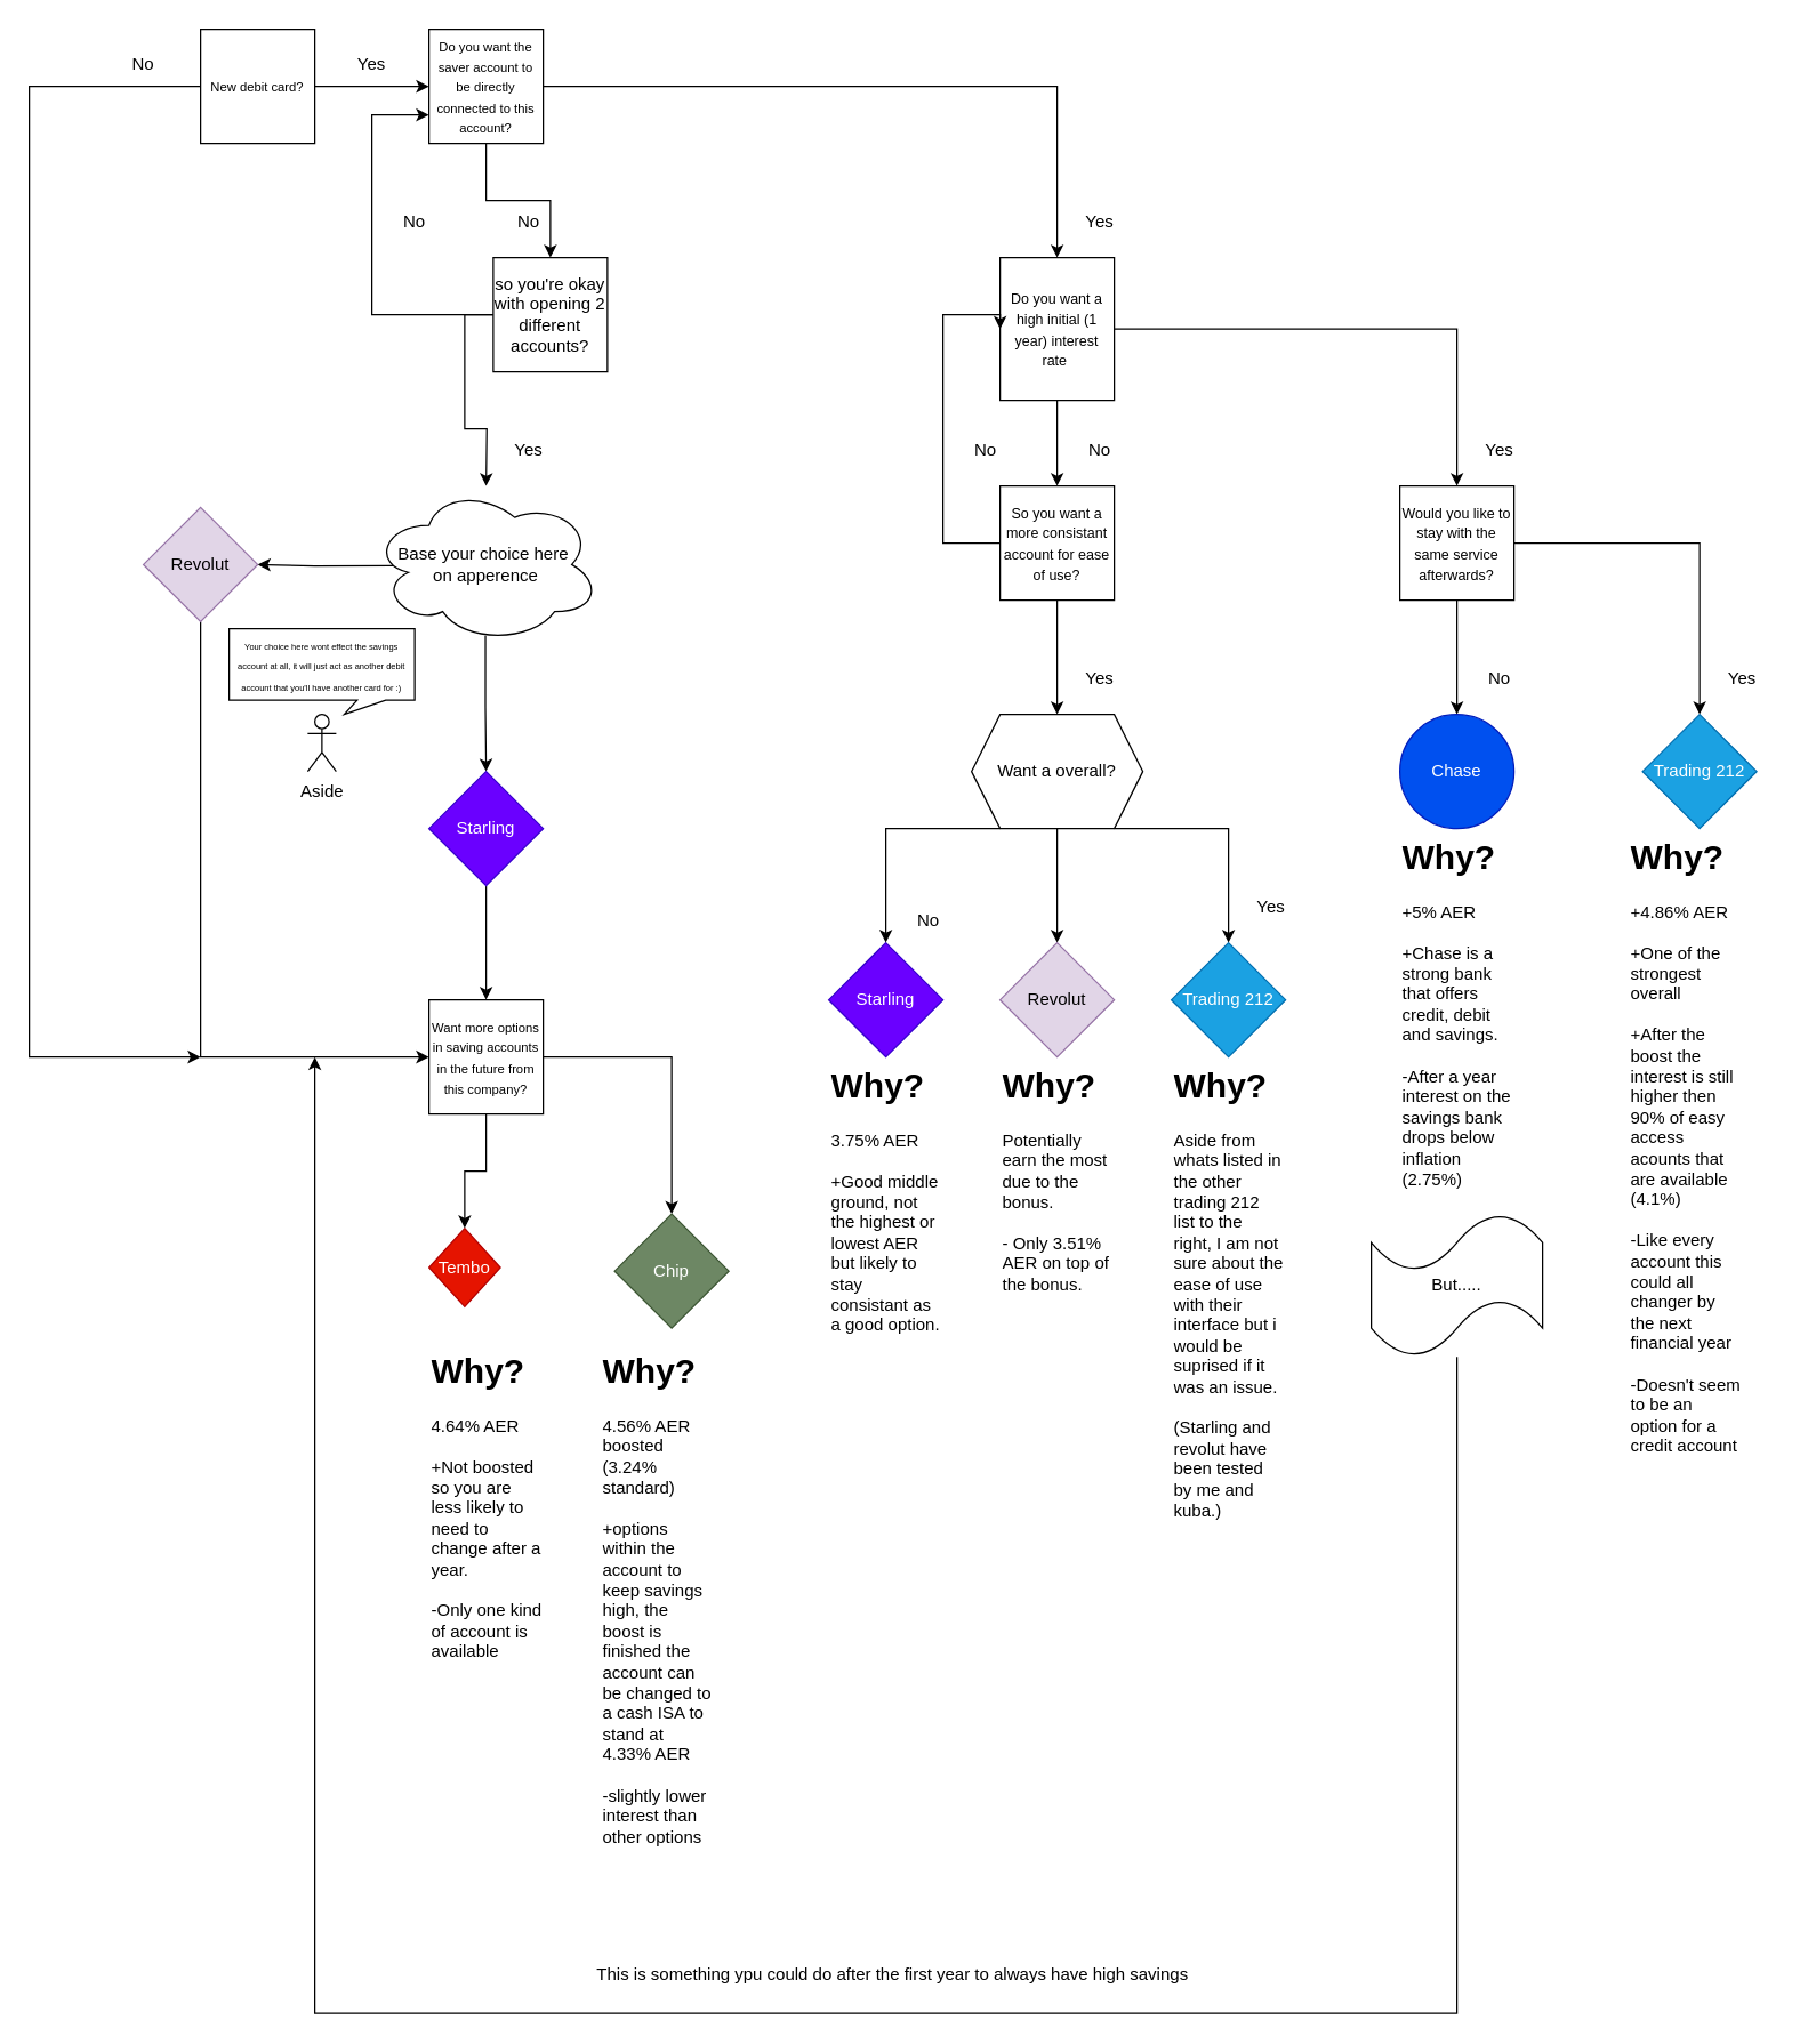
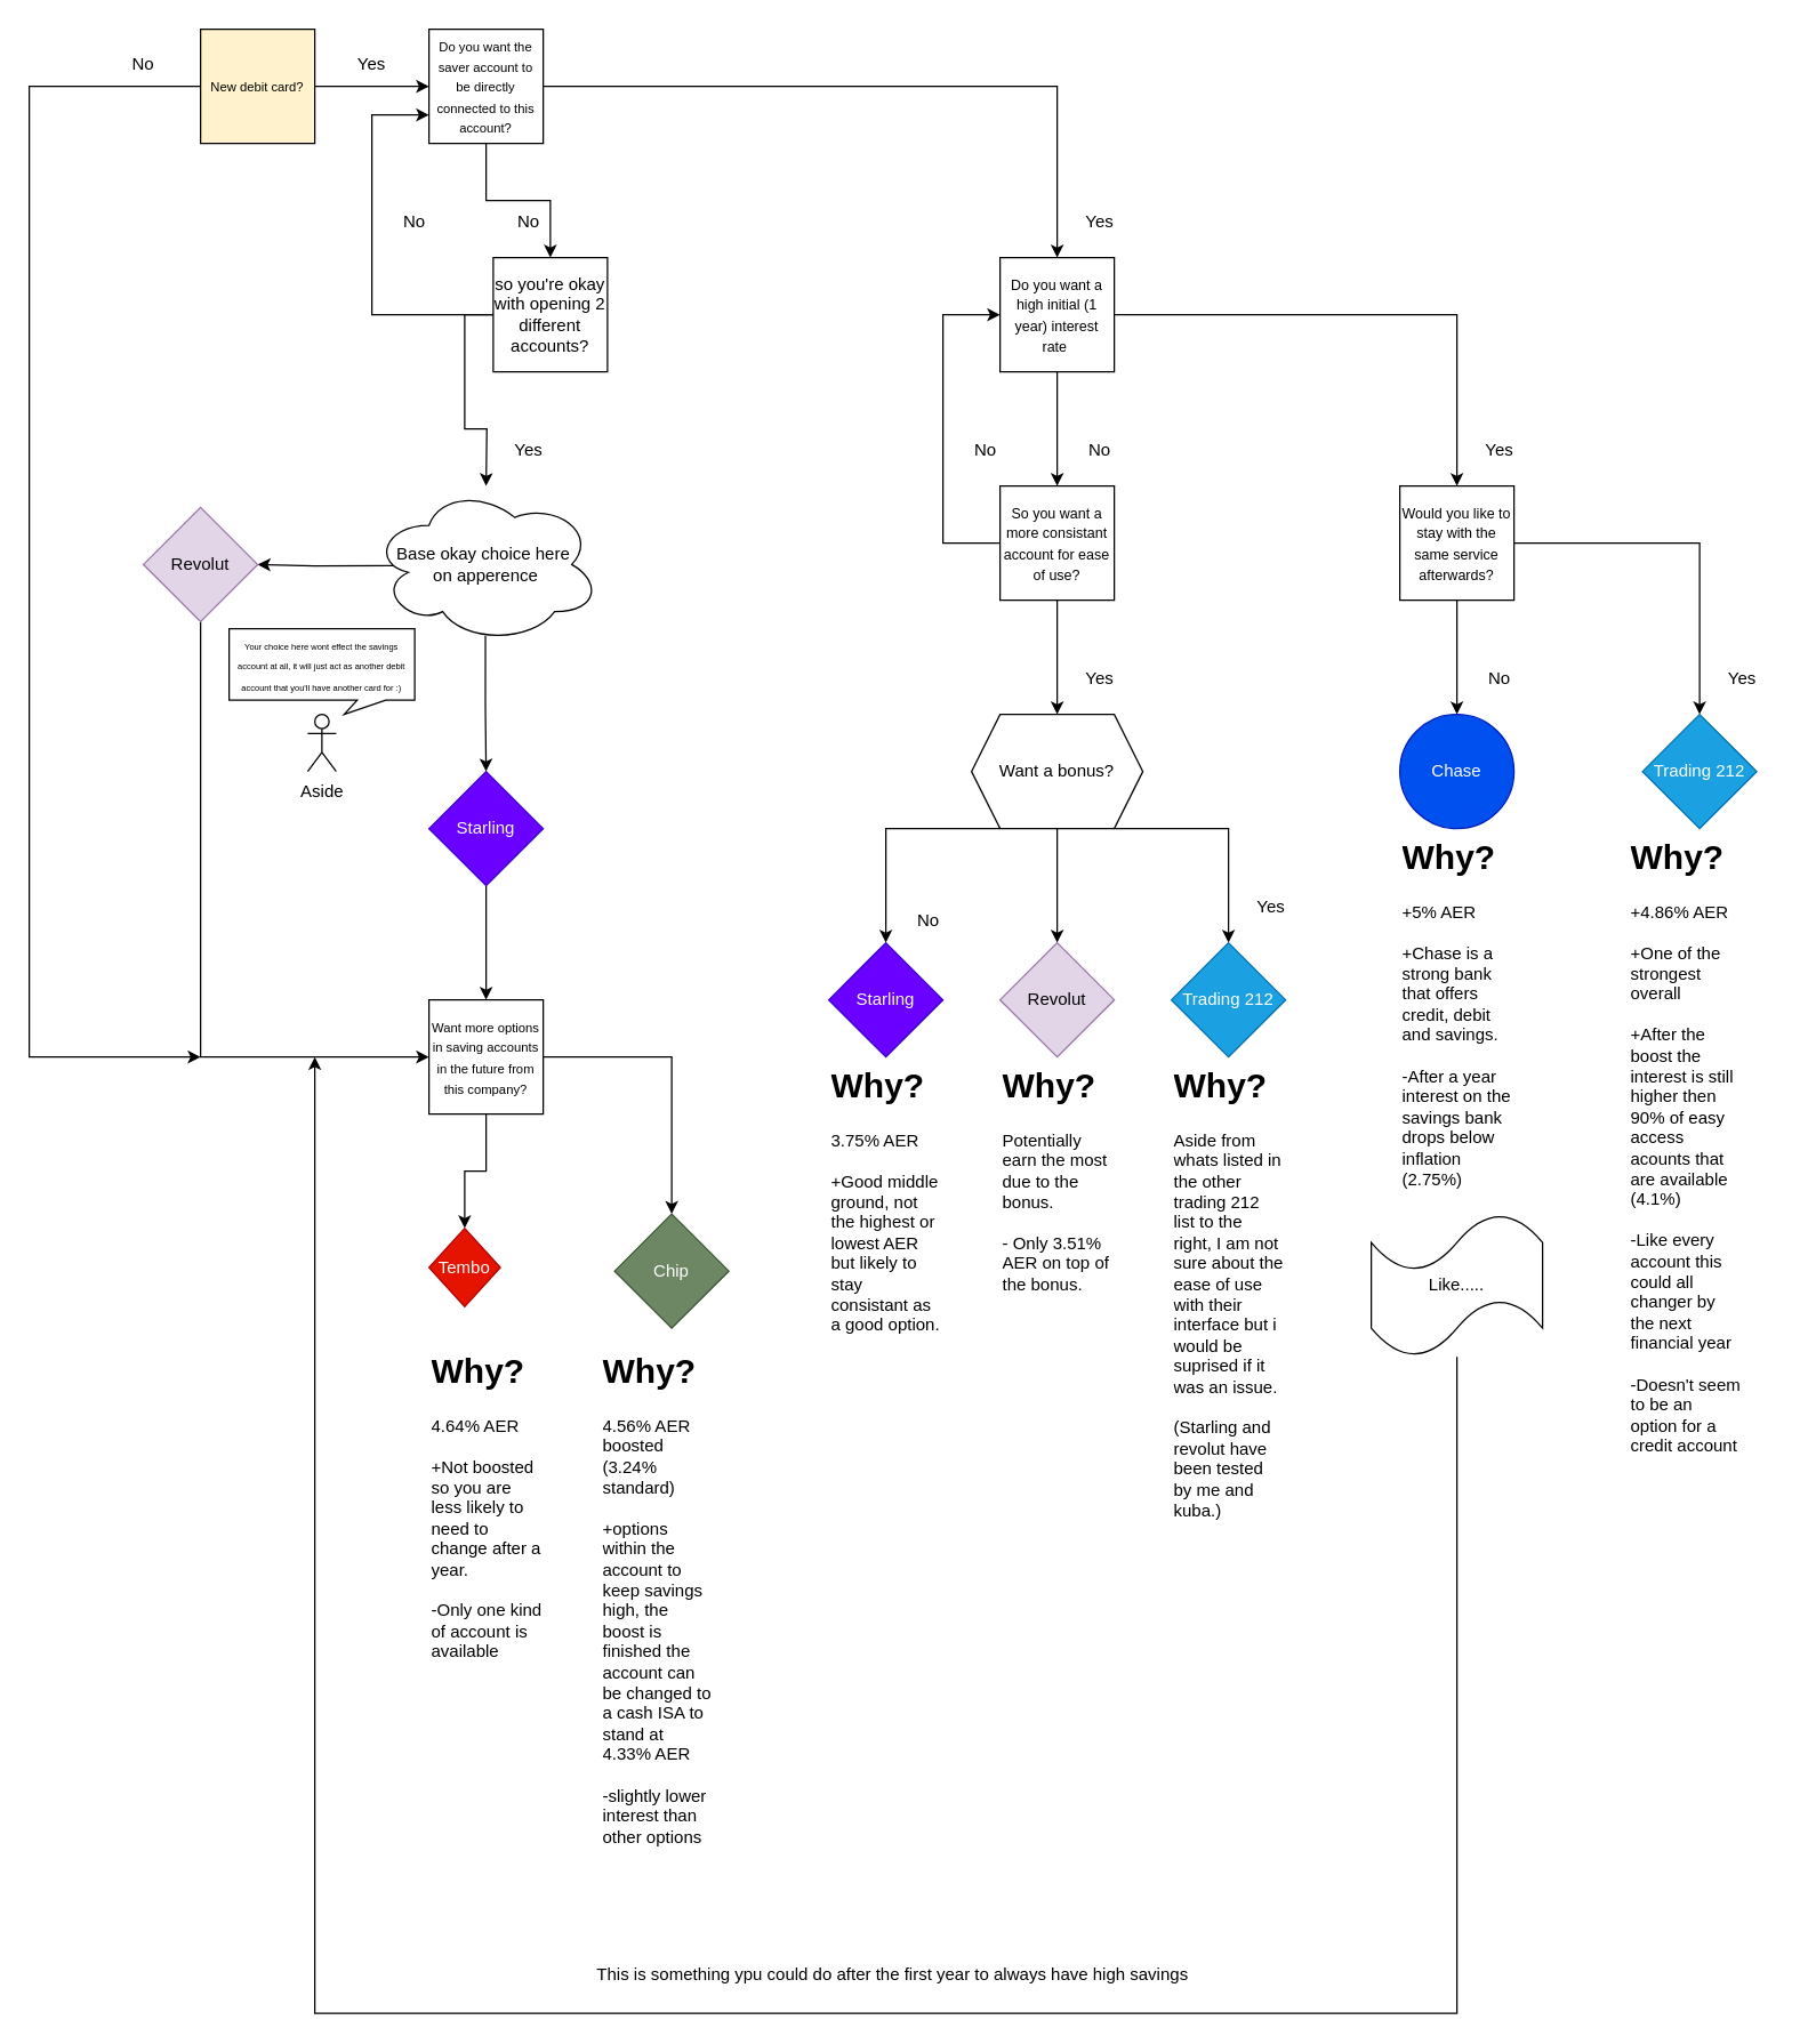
- <mxCell id="4" value="&lt;font style=&quot;font-size: 9px;&quot;&gt;New debit card?&lt;/font&gt;" style="whiteSpace=wrap;html=1;aspect=fixed;" vertex="1" parent="1"><mxGeometry x="140" y="20" width="80" height="80" as="geometry" /></mxCell>
+ <mxCell id="4" value="&lt;font style=&quot;font-size: 9px;&quot;&gt;New debit card?&lt;/font&gt;" style="whiteSpace=wrap;html=1;aspect=fixed;fillColor=#fff2cc;" vertex="1" parent="1"><mxGeometry x="140" y="20" width="80" height="80" as="geometry" /></mxCell>
- <mxCell id="15" value="&lt;font size=&quot;1&quot;&gt;Do you want a high initial (1 year) interest rate&amp;nbsp;&lt;/font&gt;" style="whiteSpace=wrap;html=1;aspect=fixed;" vertex="1" parent="1"><mxGeometry x="700" y="180" width="80" height="100" as="geometry" /></mxCell>
+ <mxCell id="15" value="&lt;font size=&quot;1&quot;&gt;Do you want a high initial (1 year) interest rate&amp;nbsp;&lt;/font&gt;" style="whiteSpace=wrap;html=1;aspect=fixed;" vertex="1" parent="1"><mxGeometry x="700" y="180" width="80" height="80" as="geometry" /></mxCell>
- <mxCell id="45" value="Base your choice here&amp;nbsp;&lt;div&gt;on apperence&lt;/div&gt;" style="ellipse;shape=cloud;whiteSpace=wrap;html=1;" vertex="1" parent="1"><mxGeometry x="260" y="340" width="160" height="110" as="geometry" /></mxCell>
+ <mxCell id="45" value="Base okay choice here&amp;nbsp;&lt;div&gt;on apperence&lt;/div&gt;" style="ellipse;shape=cloud;whiteSpace=wrap;html=1;" vertex="1" parent="1"><mxGeometry x="260" y="340" width="160" height="110" as="geometry" /></mxCell>
- <mxCell id="36" value="Want a overall?" style="shape=hexagon;perimeter=hexagonPerimeter2;whiteSpace=wrap;html=1;fixedSize=1;" vertex="1" parent="1"><mxGeometry x="680" y="500" width="120" height="80" as="geometry" /></mxCell>
+ <mxCell id="36" value="Want a bonus?" style="shape=hexagon;perimeter=hexagonPerimeter2;whiteSpace=wrap;html=1;fixedSize=1;" vertex="1" parent="1"><mxGeometry x="680" y="500" width="120" height="80" as="geometry" /></mxCell>
- <mxCell id="60" value="But....." style="shape=tape;whiteSpace=wrap;html=1;" vertex="1" parent="1"><mxGeometry x="960" y="850" width="120" height="100" as="geometry" /></mxCell>
+ <mxCell id="60" value="Like....." style="shape=tape;whiteSpace=wrap;html=1;" vertex="1" parent="1"><mxGeometry x="960" y="850" width="120" height="100" as="geometry" /></mxCell>
